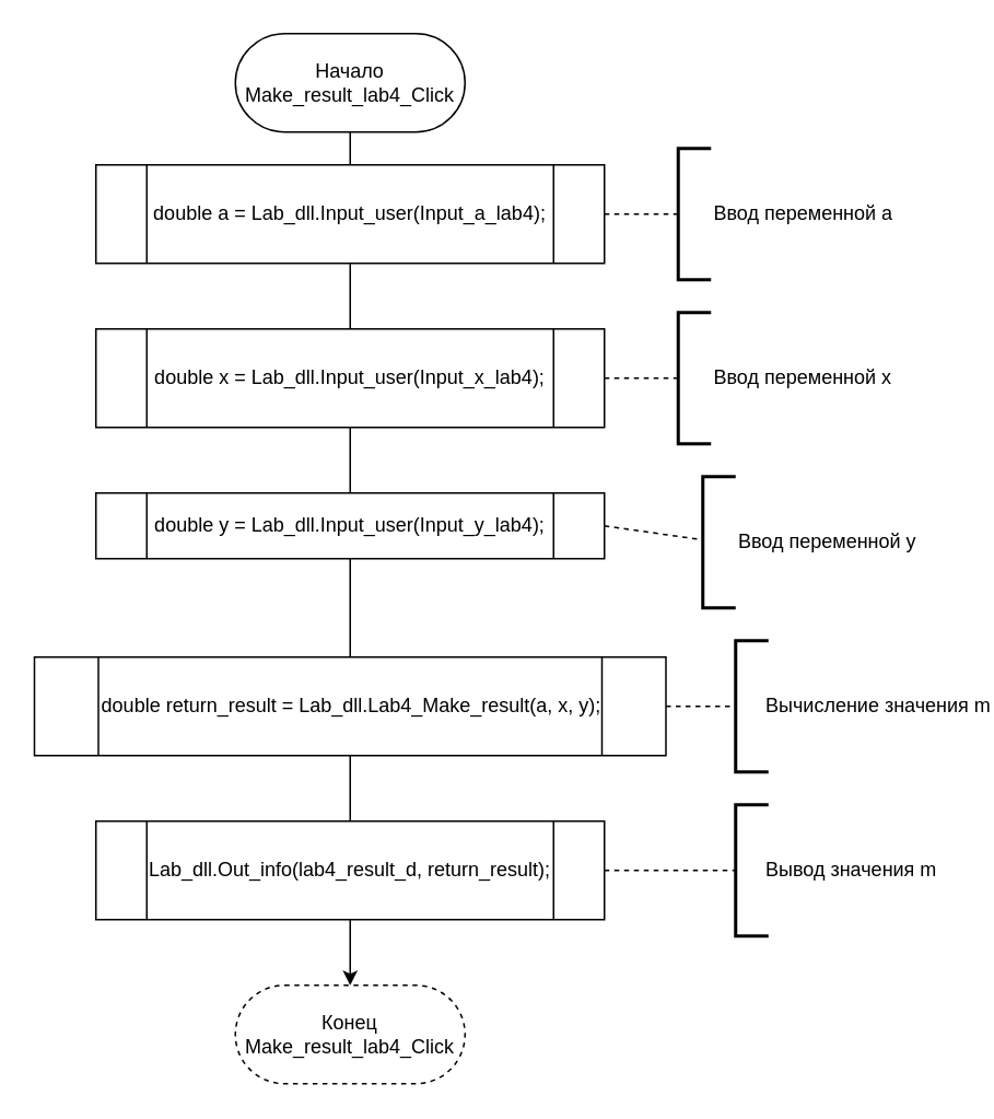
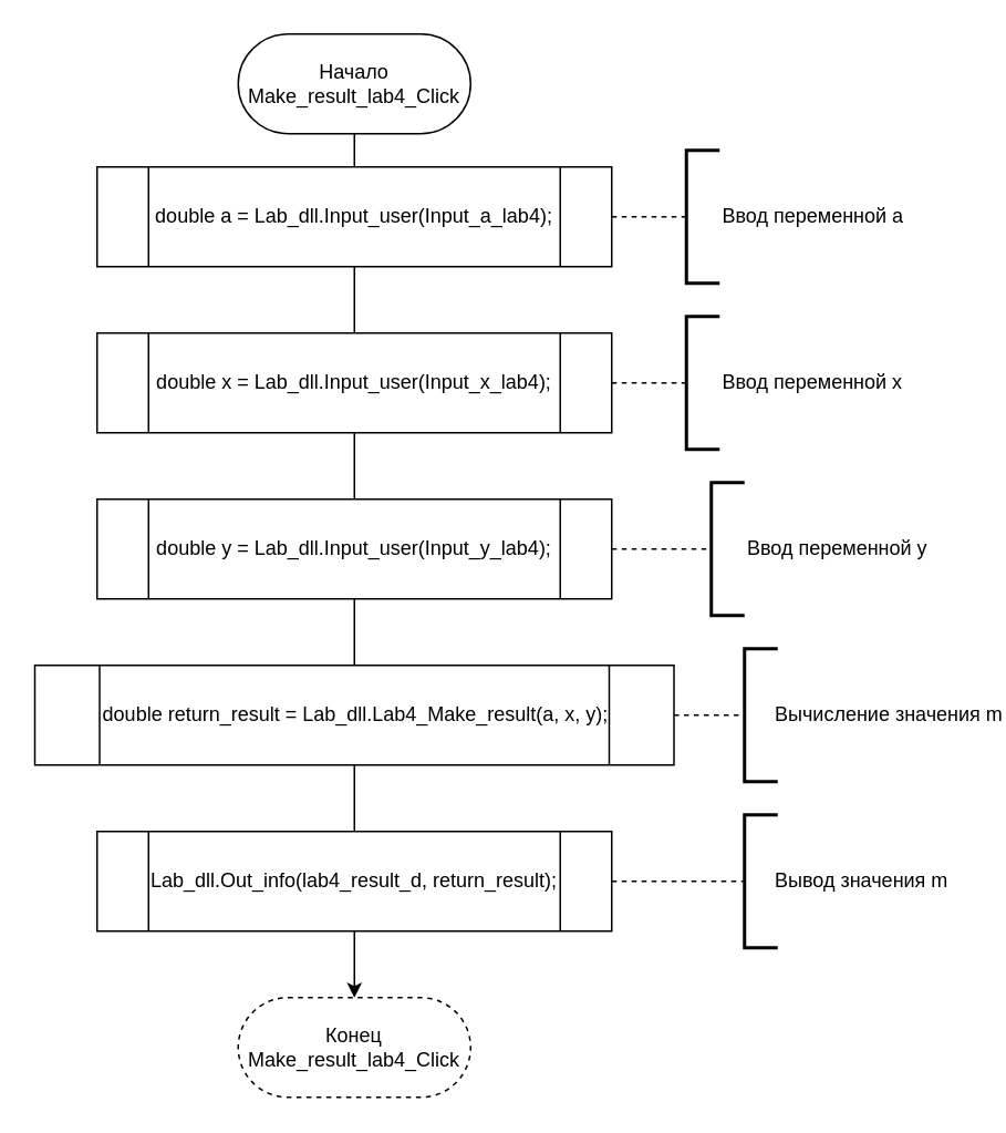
- <mxCell id="8" value="double y = Lab_dll.Input_user(Input_y_lab4);" style="shape=process;whiteSpace=wrap;html=1;backgroundOutline=1;" vertex="1" parent="1"><mxGeometry x="58" y="300" width="310" height="40" as="geometry" /></mxCell>
+ <mxCell id="8" value="double y = Lab_dll.Input_user(Input_y_lab4);" style="shape=process;whiteSpace=wrap;html=1;backgroundOutline=1;" vertex="1" parent="1"><mxGeometry x="58" y="300" width="310" height="60" as="geometry" /></mxCell>
